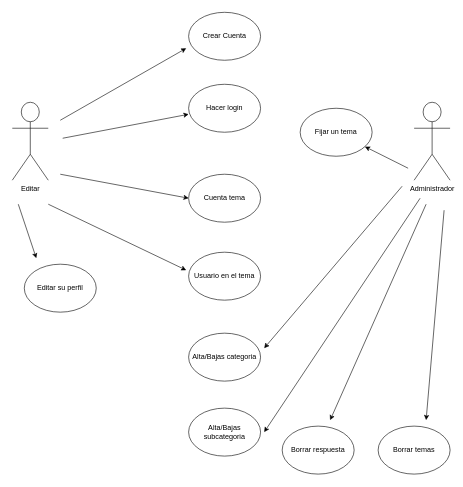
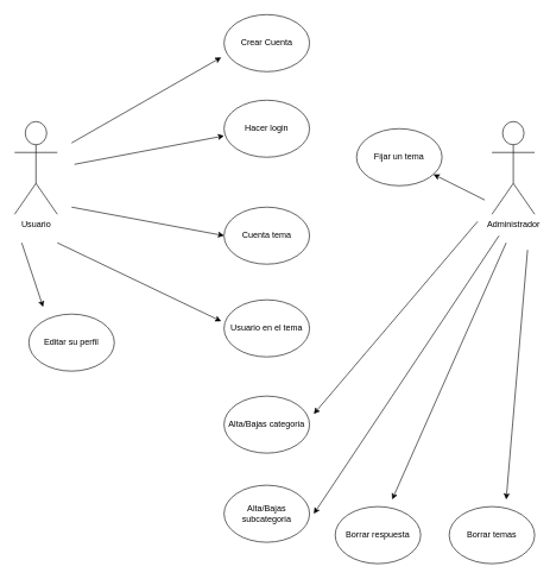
- <mxCell id="2" value="Editar" style="shape=umlActor;verticalLabelPosition=bottom;verticalAlign=top;html=1;outlineConnect=0;" vertex="1" parent="1"><mxGeometry x="20" y="170" width="60" height="130" as="geometry" /></mxCell>
+ <mxCell id="2" value="Usuario" style="shape=umlActor;verticalLabelPosition=bottom;verticalAlign=top;html=1;outlineConnect=0;" vertex="1" parent="1"><mxGeometry x="20" y="170" width="60" height="130" as="geometry" /></mxCell>
